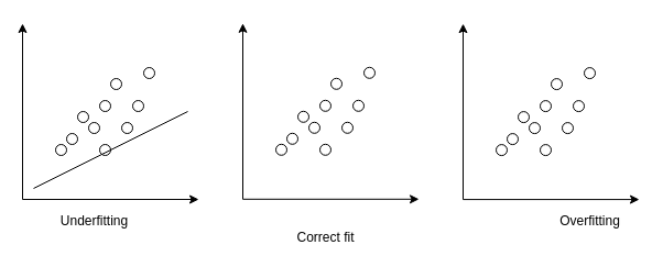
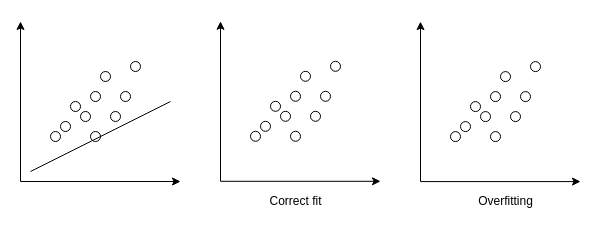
- <mxCell id="38" value="Underfitting" style="text;html=1;align=center;verticalAlign=middle;resizable=0;points=[];autosize=1;" vertex="1" parent="1"><mxGeometry x="45" y="191" width="80" height="20" as="geometry" /></mxCell>
- <mxCell id="40" value="Overfitting" style="text;html=1;align=center;verticalAlign=middle;resizable=0;points=[];autosize=1;" vertex="1" parent="1"><mxGeometry x="500" y="191" width="70" height="20" as="geometry" /></mxCell>
+ <mxCell id="40" value="Overfitting" style="text;html=1;align=center;verticalAlign=middle;resizable=0;points=[];autosize=1;" vertex="1" parent="1"><mxGeometry x="470" y="191" width="70" height="20" as="geometry" /></mxCell>
- <mxCell id="39" value="Correct fit" style="text;html=1;align=center;verticalAlign=middle;resizable=0;points=[];autosize=1;" vertex="1" parent="1"><mxGeometry x="260" y="206" width="70" height="20" as="geometry" /></mxCell>
+ <mxCell id="39" value="Correct fit" style="text;html=1;align=center;verticalAlign=middle;resizable=0;points=[];autosize=1;" vertex="1" parent="1"><mxGeometry x="260" y="191" width="70" height="20" as="geometry" /></mxCell>
